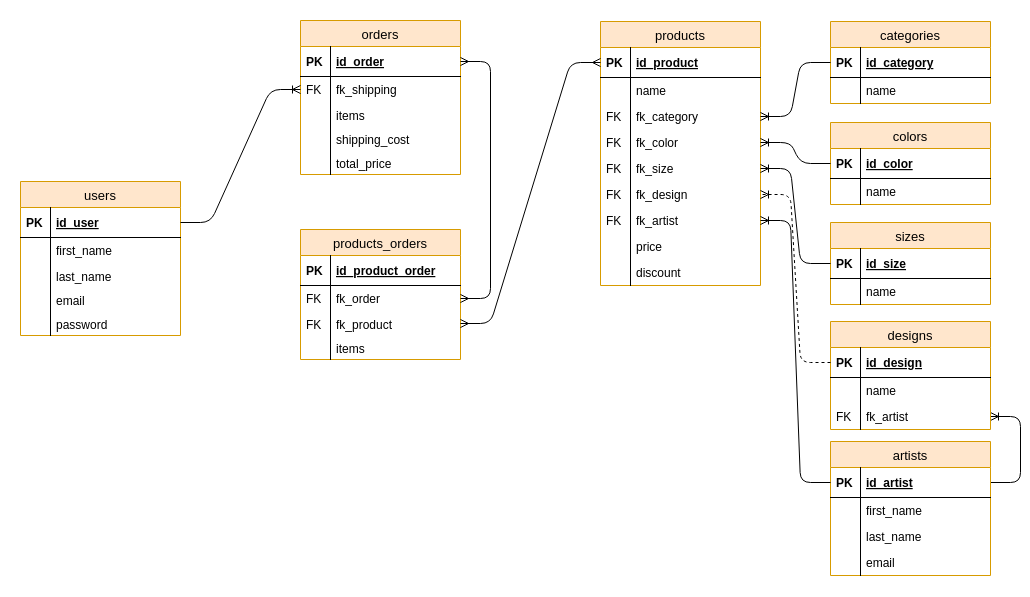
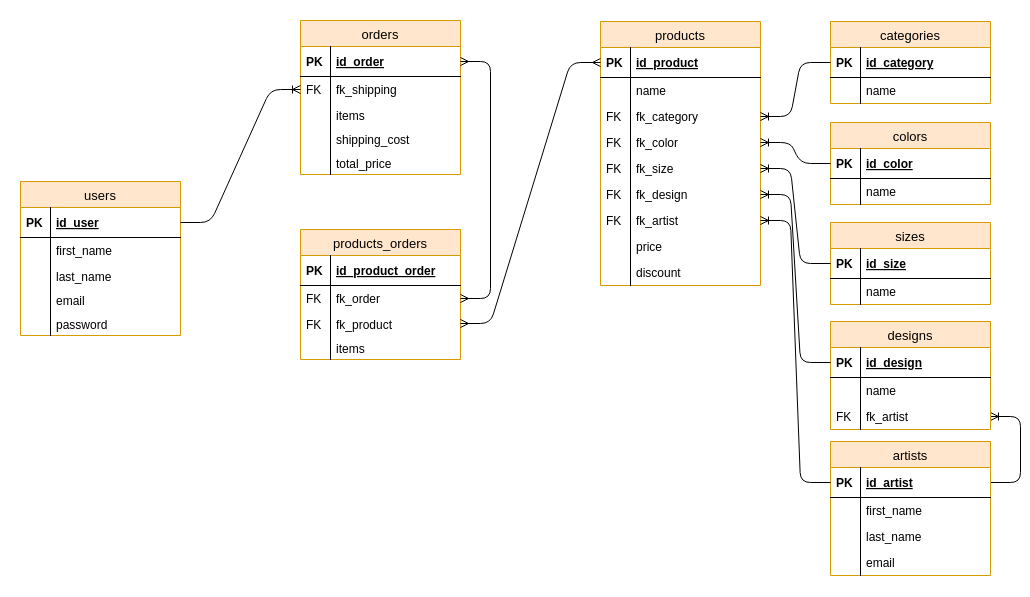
- <mxCell id="57" value="" style="edgeStyle=entityRelationEdgeStyle;fontSize=12;html=1;endArrow=ERoneToMany;dashed=1;" edge="1" parent="1" source="39" target="14"><mxGeometry width="100" height="100" relative="1" as="geometry"><mxPoint x="1040" y="362" as="sourcePoint" /><mxPoint x="1130" y="271" as="targetPoint" /></mxGeometry></mxCell>
+ <mxCell id="57" value="" style="edgeStyle=entityRelationEdgeStyle;fontSize=12;html=1;endArrow=ERoneToMany;" edge="1" parent="1" source="39" target="14"><mxGeometry width="100" height="100" relative="1" as="geometry"><mxPoint x="1040" y="362" as="sourcePoint" /><mxPoint x="1130" y="271" as="targetPoint" /></mxGeometry></mxCell>
